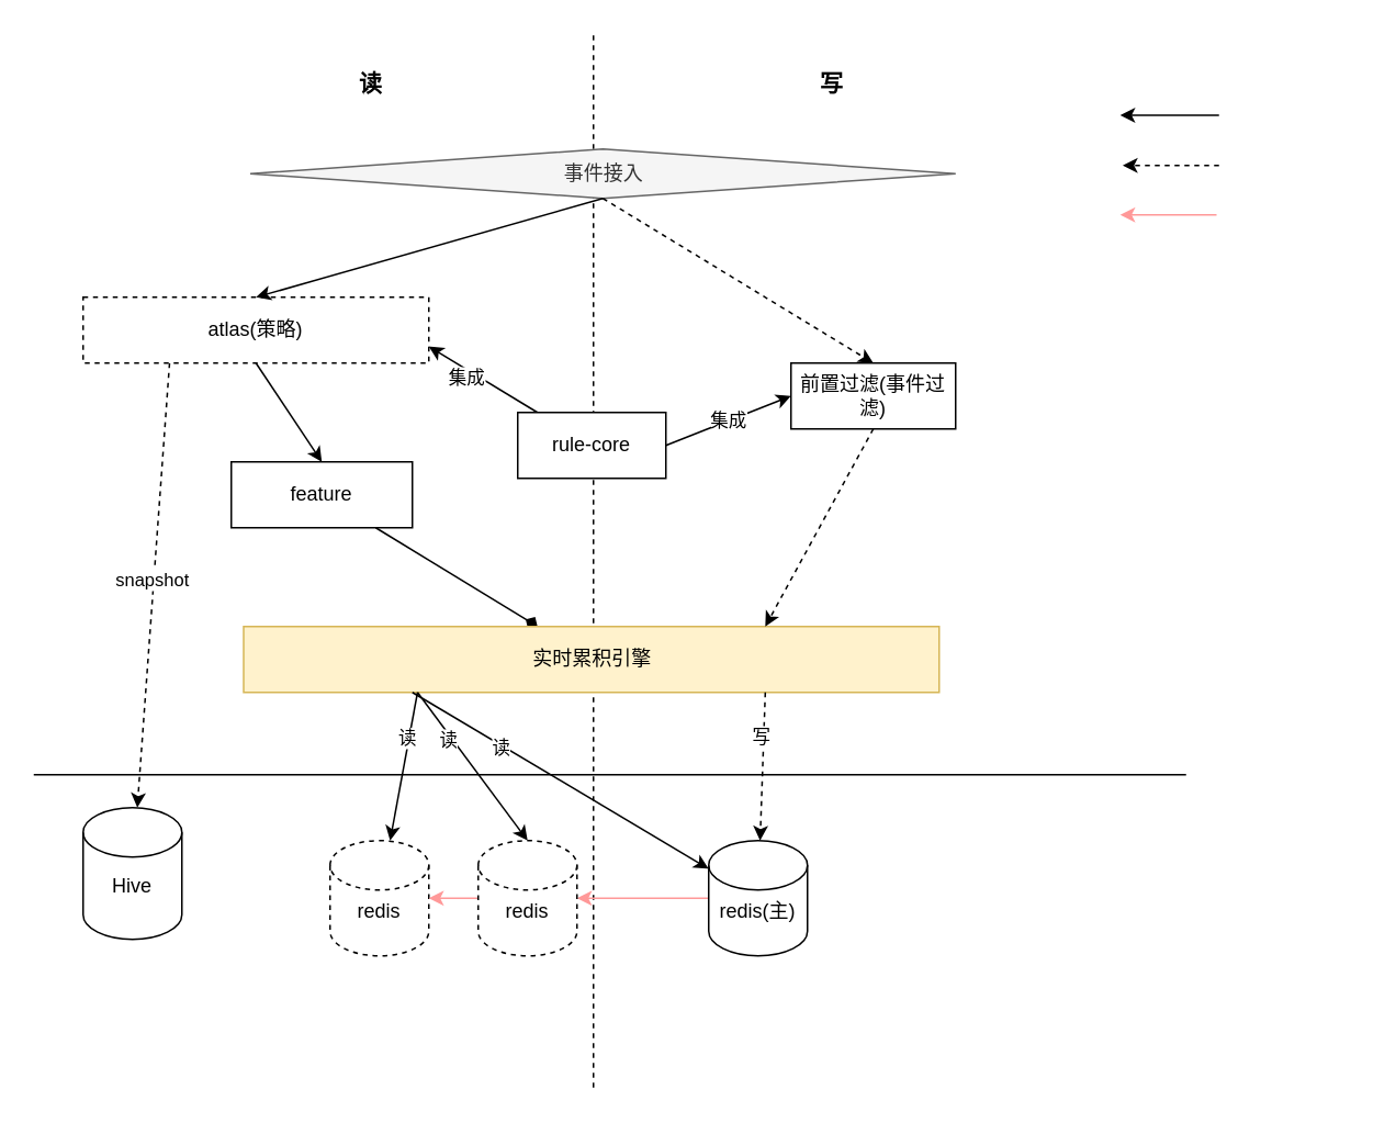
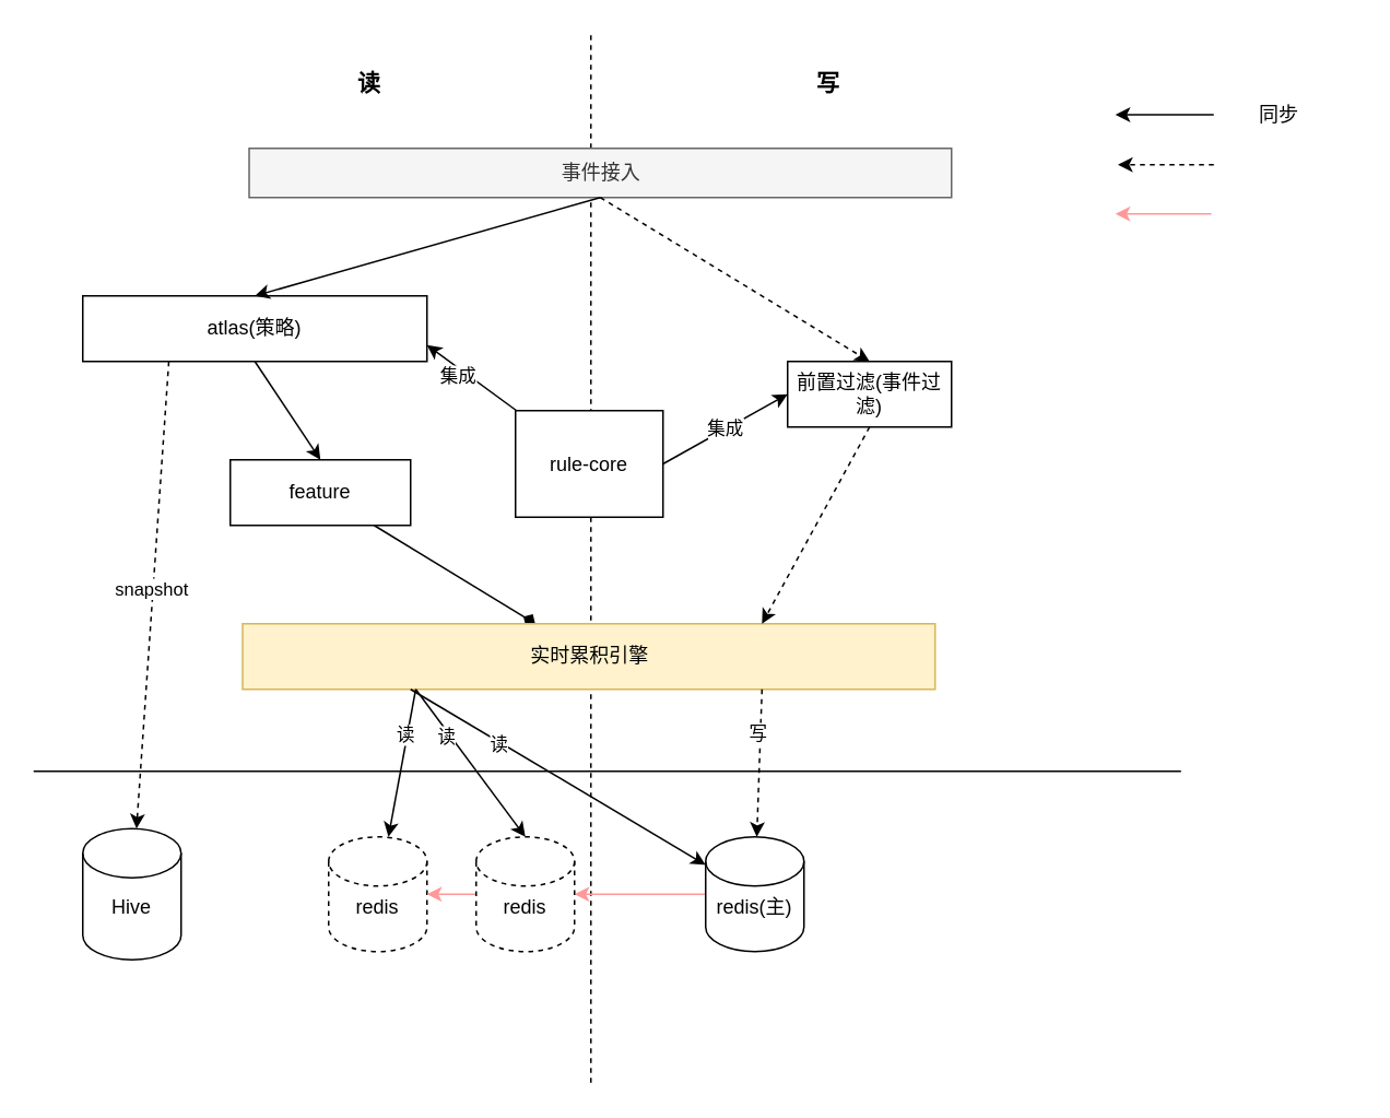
+ <mxCell id="39" value="同步" style="text;html=1;strokeColor=none;fillColor=none;align=center;verticalAlign=middle;whiteSpace=wrap;rounded=0;" parent="37" vertex="1"><mxGeometry x="80" width="40" height="20" as="geometry" /></mxCell>
- <mxCell id="22" value="事件接入" style="rhombus;whiteSpace=wrap;html=1;fillColor=#f5f5f5;strokeColor=#666666;fontColor=#333333;" parent="1" vertex="1"><mxGeometry x="151.5" y="90" width="428.5" height="30" as="geometry" /></mxCell>
+ <mxCell id="22" value="事件接入" style="rounded=0;whiteSpace=wrap;html=1;fillColor=#f5f5f5;strokeColor=#666666;fontColor=#333333;" parent="1" vertex="1"><mxGeometry x="151.5" y="90" width="428.5" height="30" as="geometry" /></mxCell>
- <mxCell id="8" value="atlas(策略)" style="rounded=0;whiteSpace=wrap;html=1;dashed=1;" parent="1" vertex="1"><mxGeometry x="50" y="180" width="210" height="40" as="geometry" /></mxCell>
+ <mxCell id="8" value="atlas(策略)" style="rounded=0;whiteSpace=wrap;html=1;" parent="1" vertex="1"><mxGeometry x="50" y="180" width="210" height="40" as="geometry" /></mxCell>
- <mxCell id="11" value="rule-core" style="rounded=0;whiteSpace=wrap;html=1;" parent="1" vertex="1"><mxGeometry x="314" y="250" width="90" height="40" as="geometry" /></mxCell>
+ <mxCell id="11" value="rule-core" style="rounded=0;whiteSpace=wrap;html=1;" parent="1" vertex="1"><mxGeometry x="314" y="250" width="90" height="65" as="geometry" /></mxCell>
- <mxCell id="42" value="&lt;br&gt;Hive" style="shape=cylinder2;whiteSpace=wrap;html=1;boundedLbl=1;backgroundOutline=1;size=15;" parent="1" vertex="1"><mxGeometry x="50" y="490" width="60" height="80" as="geometry" /></mxCell>
+ <mxCell id="42" value="&lt;br&gt;Hive" style="shape=cylinder2;whiteSpace=wrap;html=1;boundedLbl=1;backgroundOutline=1;size=15;" parent="1" vertex="1"><mxGeometry x="50" y="505" width="60" height="80" as="geometry" /></mxCell>
